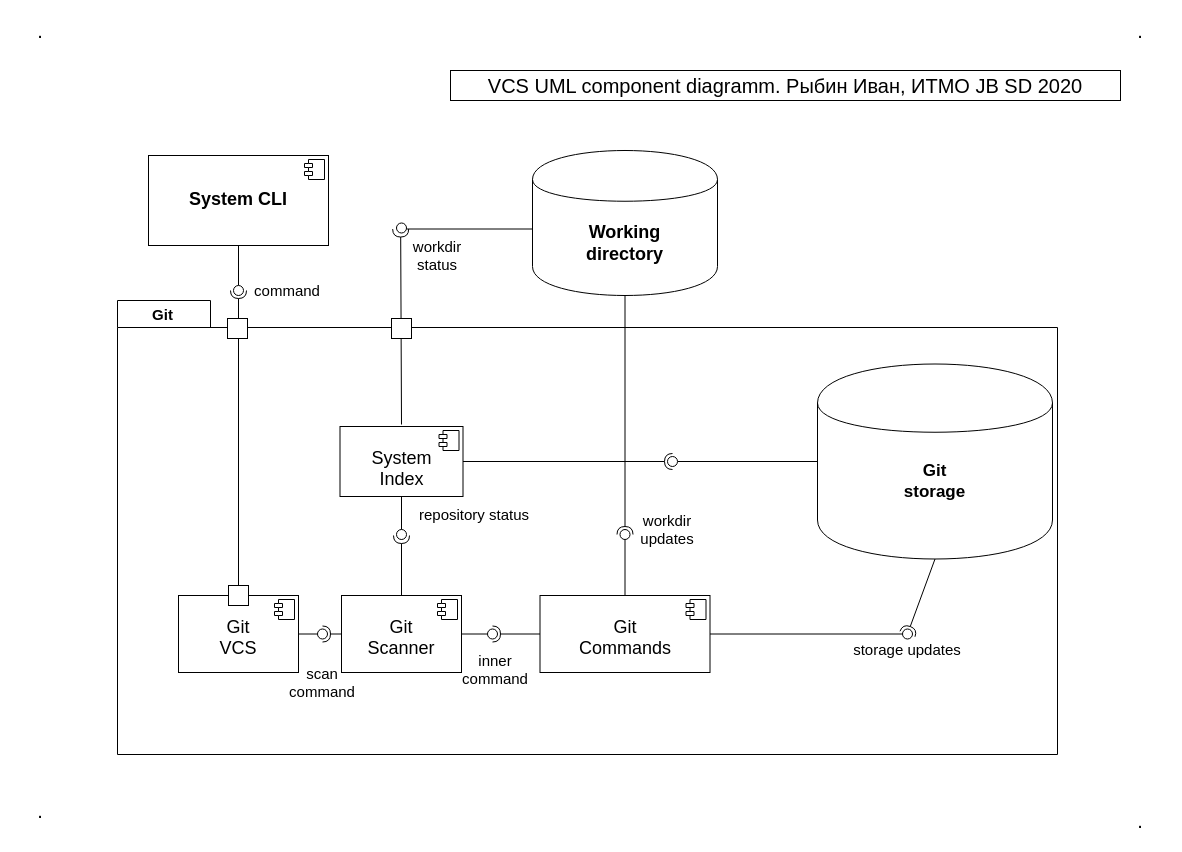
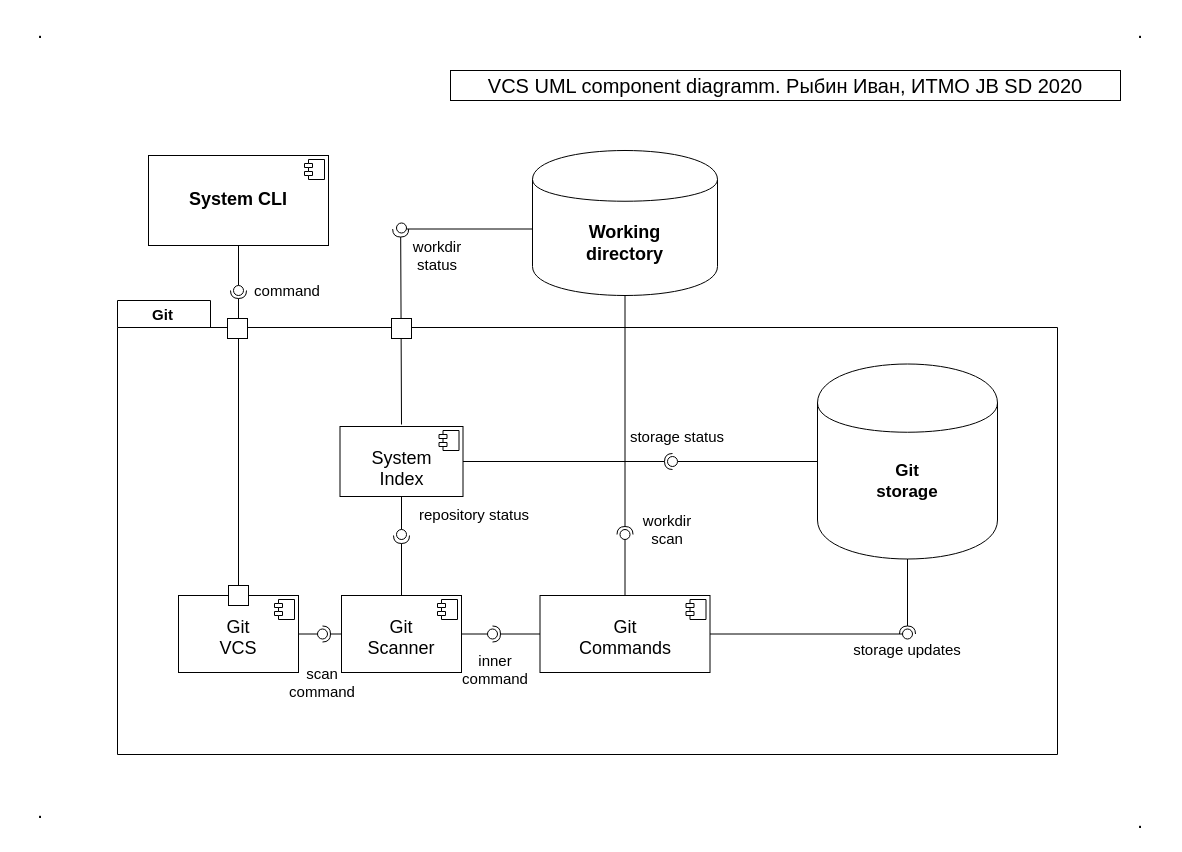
+ <mxCell id="40" value="storage status" style="text;html=1;strokeColor=none;fillColor=none;align=center;verticalAlign=middle;whiteSpace=wrap;rounded=0;labelBackgroundColor=none;fontSize=15;" vertex="1" parent="1"><mxGeometry x="597" y="426" width="160" height="20" as="geometry" /></mxCell>
- <mxCell id="5" value="&lt;font style=&quot;font-size: 17px&quot;&gt;Git&lt;br&gt;storage&lt;/font&gt;" style="shape=cylinder;whiteSpace=wrap;html=1;boundedLbl=1;backgroundOutline=1;fontStyle=1" vertex="1" parent="1"><mxGeometry x="817" y="363.5" width="235" height="195" as="geometry" /></mxCell>
+ <mxCell id="5" value="&lt;font style=&quot;font-size: 17px&quot;&gt;Git&lt;br&gt;storage&lt;/font&gt;" style="shape=cylinder;whiteSpace=wrap;html=1;boundedLbl=1;backgroundOutline=1;fontStyle=1" vertex="1" parent="1"><mxGeometry x="817" y="363.5" width="180" height="195" as="geometry" /></mxCell>
- <mxCell id="39" value="workdir&lt;br&gt;updates" style="text;html=1;strokeColor=none;fillColor=none;align=center;verticalAlign=middle;whiteSpace=wrap;rounded=0;labelBackgroundColor=none;fontSize=15;" vertex="1" parent="1"><mxGeometry x="587" y="519" width="160" height="20" as="geometry" /></mxCell>
+ <mxCell id="39" value="workdir&lt;br&gt;scan" style="text;html=1;strokeColor=none;fillColor=none;align=center;verticalAlign=middle;whiteSpace=wrap;rounded=0;labelBackgroundColor=none;fontSize=15;" vertex="1" parent="1"><mxGeometry x="587" y="519" width="160" height="20" as="geometry" /></mxCell>
